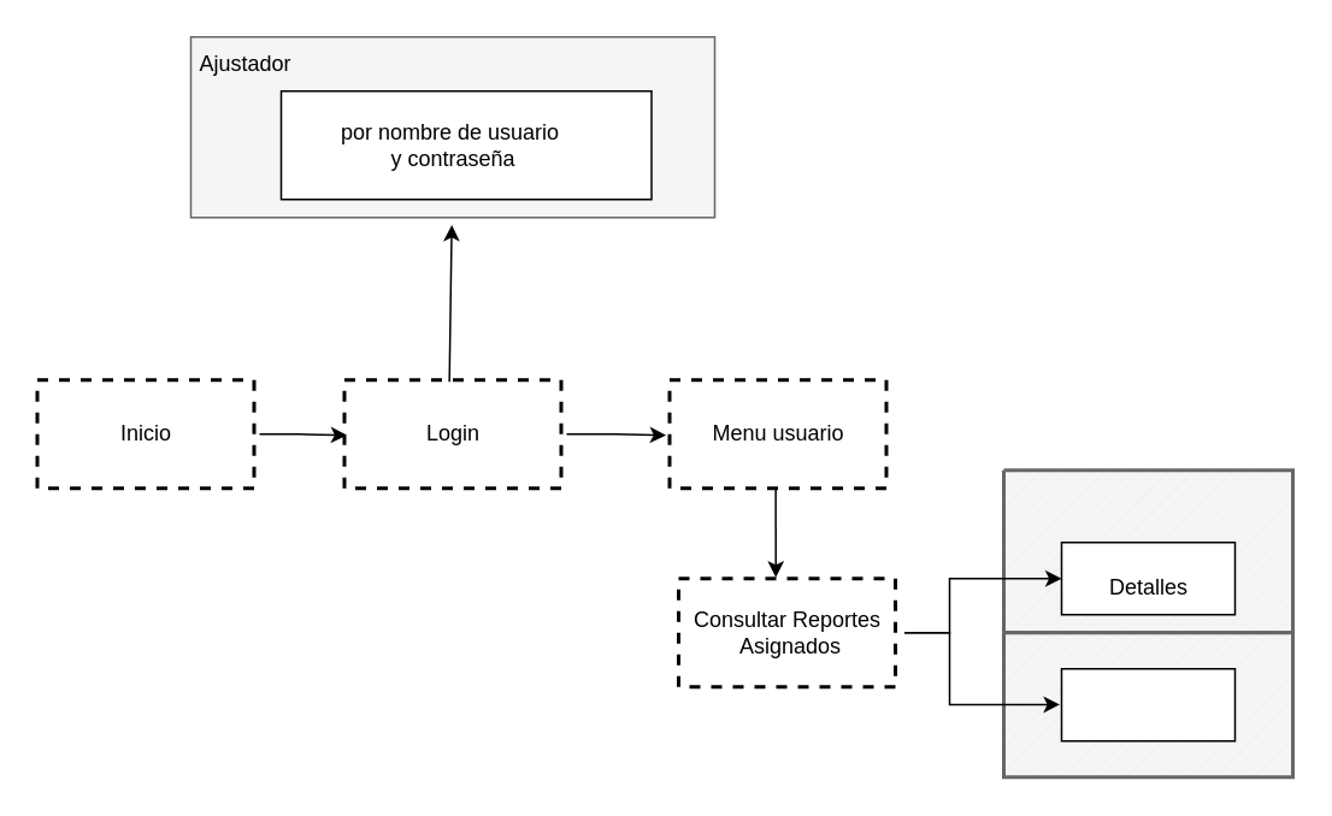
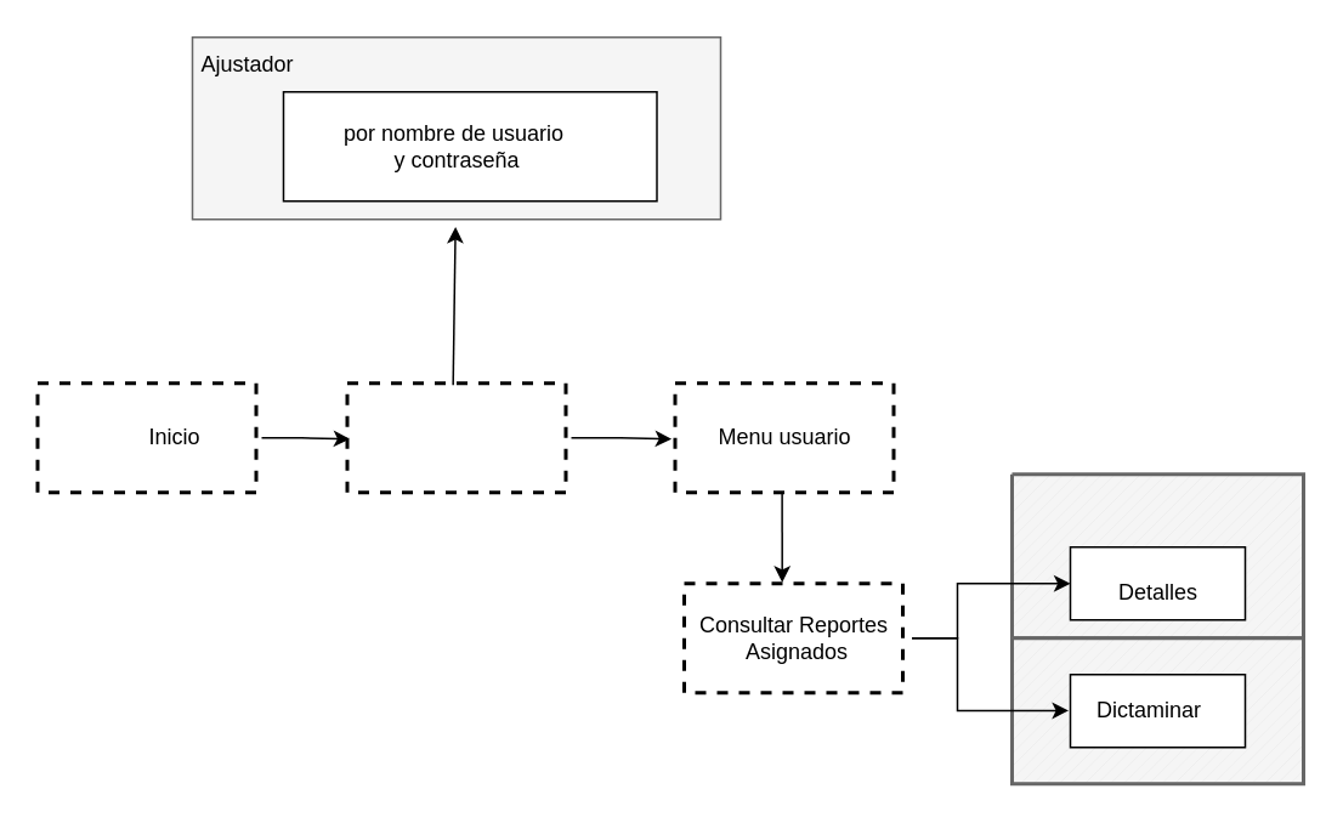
- <mxCell id="18" value="Inicio" style="text;html=1;align=center;verticalAlign=middle;resizable=0;points=[];autosize=1;strokeColor=none;fillColor=none;" vertex="1" parent="1"><mxGeometry x="55" y="225" width="50" height="30" as="geometry" /></mxCell>
+ <mxCell id="18" value="Inicio" style="text;html=1;align=center;verticalAlign=middle;resizable=0;points=[];autosize=1;strokeColor=none;fillColor=none;" vertex="1" parent="1"><mxGeometry x="70" y="225" width="50" height="30" as="geometry" /></mxCell>
- <mxCell id="19" value="Login" style="text;html=1;align=center;verticalAlign=middle;resizable=0;points=[];autosize=1;strokeColor=none;fillColor=none;" vertex="1" parent="1"><mxGeometry x="225" y="225" width="50" height="30" as="geometry" /></mxCell>
+ <mxCell id="13" value="Dictaminar" style="text;html=1;align=center;verticalAlign=middle;resizable=0;points=[];autosize=1;strokeColor=none;fillColor=none;" vertex="1" parent="1"><mxGeometry x="590" y="375" width="80" height="30" as="geometry" /></mxCell>
